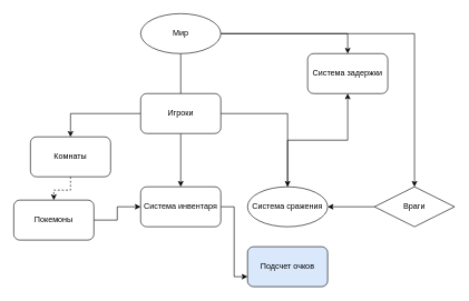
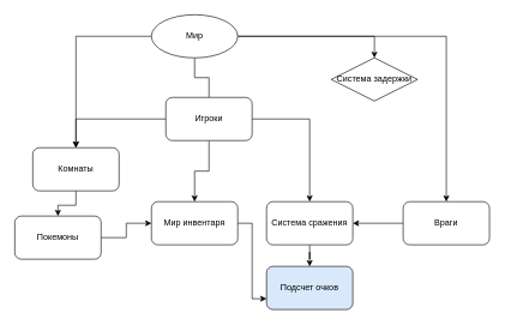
+ <mxCell id="2" style="edgeStyle=orthogonalEdgeStyle;rounded=0;orthogonalLoop=1;jettySize=auto;html=1;" parent="1" source="6" target="8" edge="1"><mxGeometry relative="1" as="geometry" /></mxCell>
- <mxCell id="22" value="Система задержки" style="rounded=1;whiteSpace=wrap;html=1;" vertex="1" parent="1"><mxGeometry x="460" y="80" width="120" height="60" as="geometry" /></mxCell>
+ <mxCell id="22" value="Система задержки" style="rhombus;whiteSpace=wrap;html=1;" vertex="1" parent="1"><mxGeometry x="460" y="80" width="120" height="60" as="geometry" /></mxCell>
- <mxCell id="19" style="edgeStyle=orthogonalEdgeStyle;rounded=0;orthogonalLoop=1;jettySize=auto;html=1;" edge="1" parent="1" source="20" target="22"><mxGeometry relative="1" as="geometry" /></mxCell>
+ <mxCell id="19" style="edgeStyle=orthogonalEdgeStyle;rounded=0;orthogonalLoop=1;jettySize=auto;html=1;" edge="1" parent="1" source="20" target="21"><mxGeometry relative="1" as="geometry" /></mxCell>
- <mxCell id="12" value="Игроки" style="rounded=1;whiteSpace=wrap;html=1;" parent="1" vertex="1"><mxGeometry x="210" y="140" width="120" height="60" as="geometry" /></mxCell>
+ <mxCell id="12" value="Игроки" style="rounded=1;whiteSpace=wrap;html=1;" parent="1" vertex="1"><mxGeometry x="230" y="135" width="120" height="60" as="geometry" /></mxCell>
- <mxCell id="7" style="edgeStyle=orthogonalEdgeStyle;rounded=0;orthogonalLoop=1;jettySize=auto;html=1;dashed=1;" parent="1" source="8" target="18" edge="1"><mxGeometry relative="1" as="geometry" /></mxCell>
+ <mxCell id="7" style="edgeStyle=orthogonalEdgeStyle;rounded=0;orthogonalLoop=1;jettySize=auto;html=1;" parent="1" source="8" target="18" edge="1"><mxGeometry relative="1" as="geometry" /></mxCell>
- <mxCell id="16" value="Система инвентаря" style="rounded=1;whiteSpace=wrap;html=1;" parent="1" vertex="1"><mxGeometry x="210" y="280" width="120" height="60" as="geometry" /></mxCell>
+ <mxCell id="16" value="Мир инвентаря" style="rounded=1;whiteSpace=wrap;html=1;" parent="1" vertex="1"><mxGeometry x="210" y="280" width="120" height="60" as="geometry" /></mxCell>
- <mxCell id="20" value="Система сражения" style="ellipse;whiteSpace=wrap;html=1;" parent="1" vertex="1"><mxGeometry x="370" y="280" width="120" height="60" as="geometry" /></mxCell>
+ <mxCell id="20" value="Система сражения" style="rounded=1;whiteSpace=wrap;html=1;" parent="1" vertex="1"><mxGeometry x="370" y="280" width="120" height="60" as="geometry" /></mxCell>
- <mxCell id="14" value="Враги" style="rhombus;whiteSpace=wrap;html=1;" parent="1" vertex="1"><mxGeometry x="560" y="280" width="120" height="60" as="geometry" /></mxCell>
+ <mxCell id="14" value="Враги" style="rounded=1;whiteSpace=wrap;html=1;" parent="1" vertex="1"><mxGeometry x="560" y="280" width="120" height="60" as="geometry" /></mxCell>
